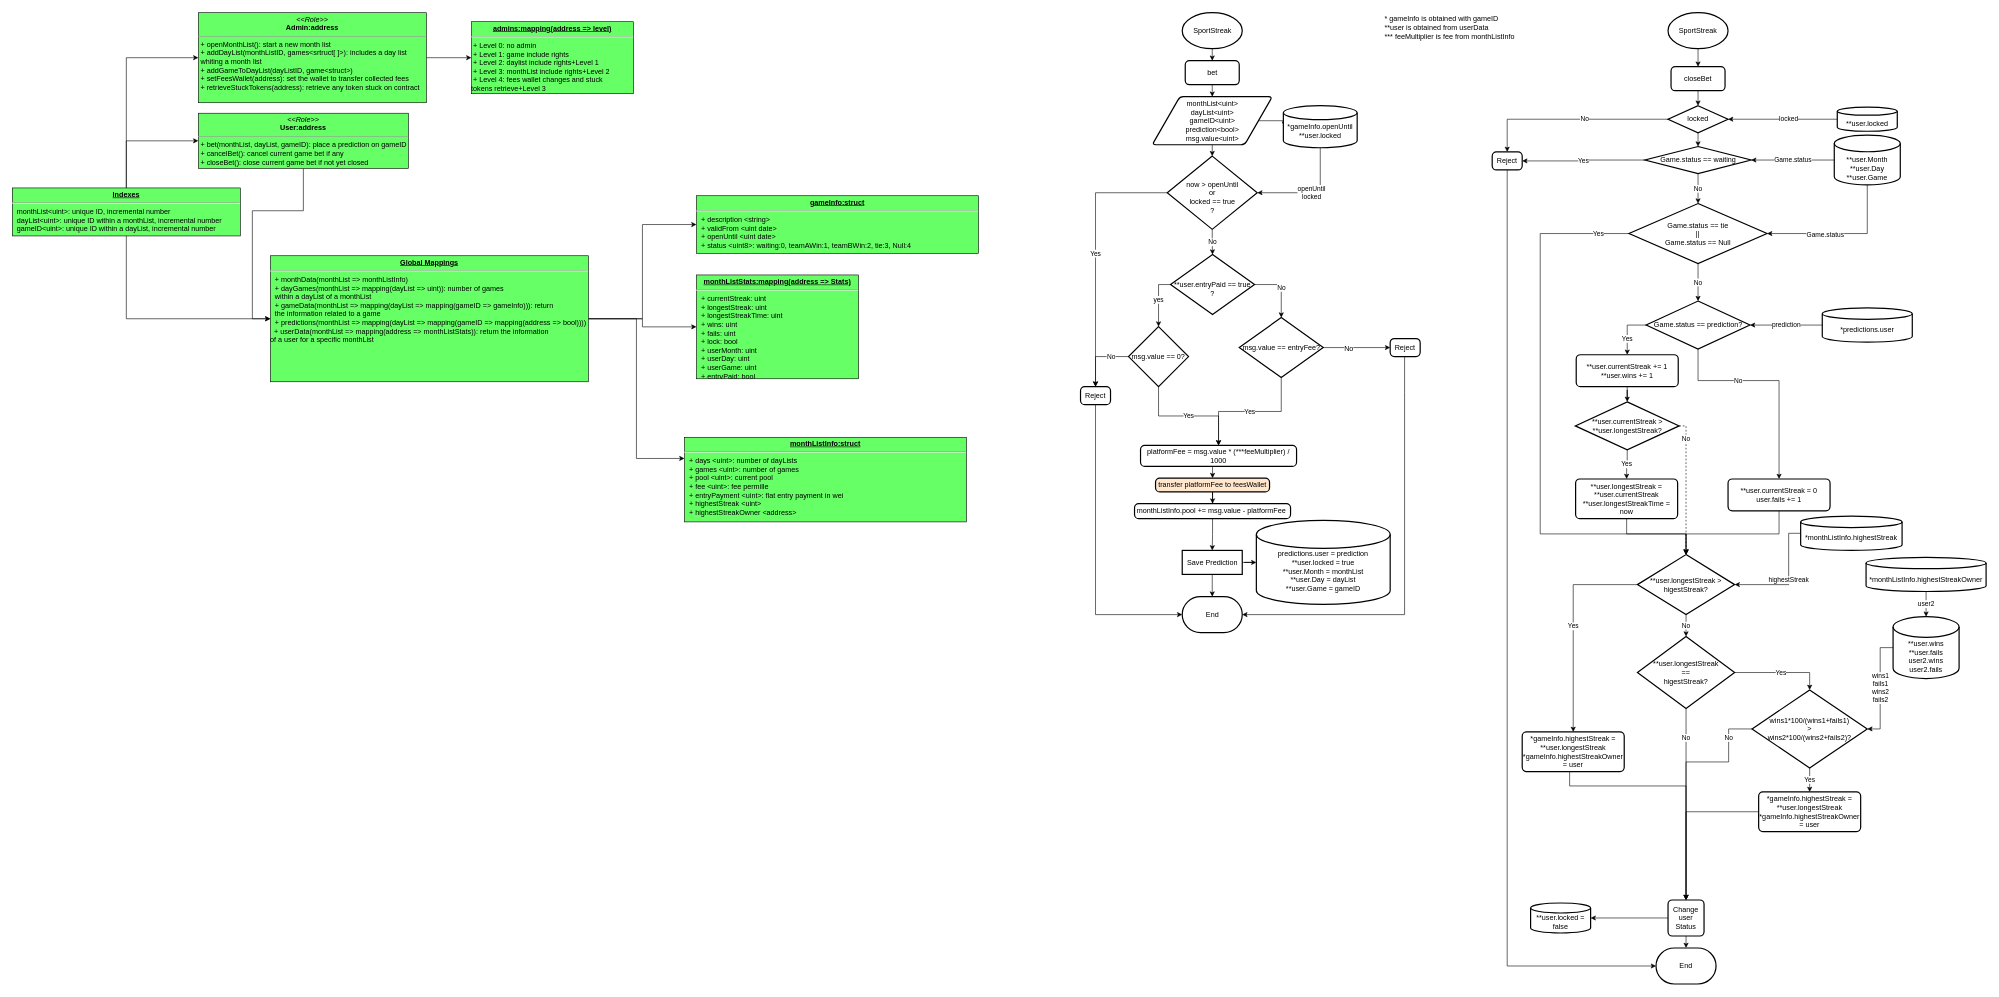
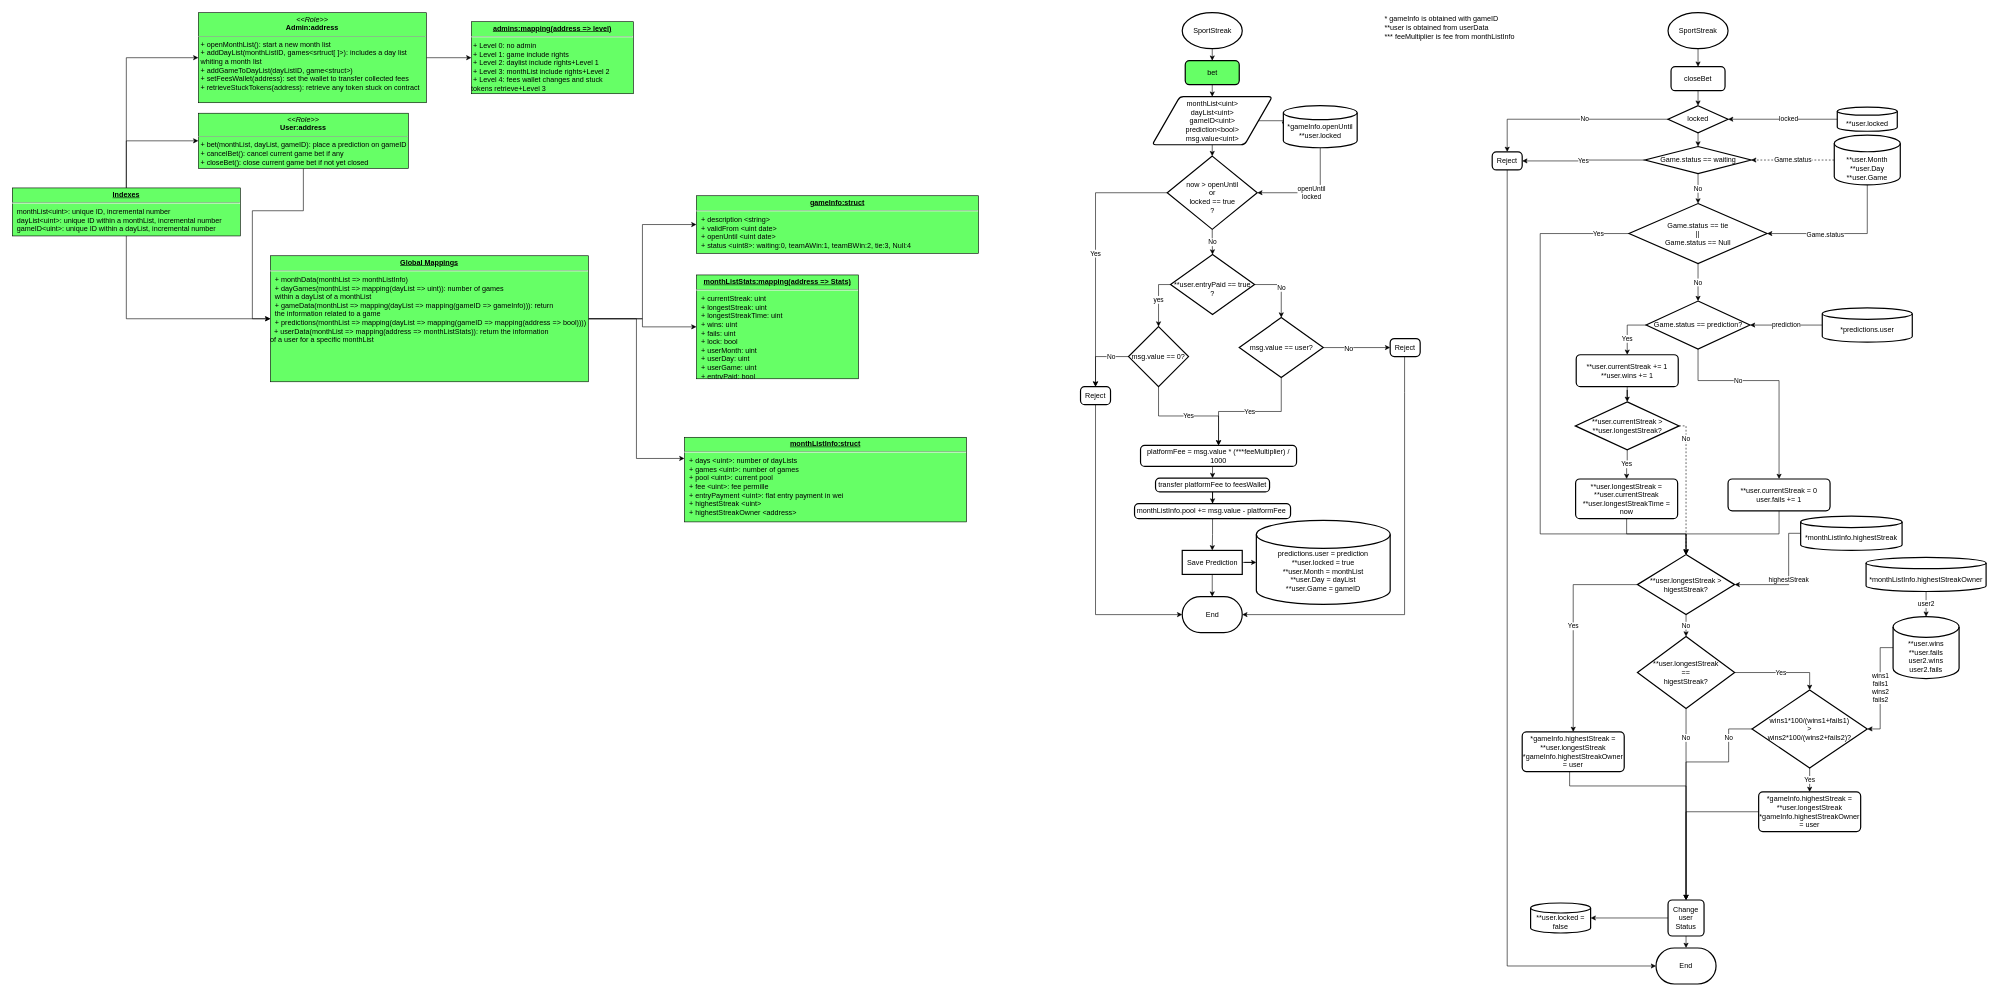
- <mxCell id="5" value="bet" style="rounded=1;whiteSpace=wrap;html=1;absoluteArcSize=1;arcSize=14;strokeWidth=2;" parent="1" vertex="1"><mxGeometry x="1974.5" y="100.5" width="90" height="40" as="geometry" /></mxCell>
+ <mxCell id="5" value="bet" style="rounded=1;whiteSpace=wrap;html=1;absoluteArcSize=1;arcSize=14;strokeWidth=2;fillColor=#66ff66;" parent="1" vertex="1"><mxGeometry x="1974.5" y="100.5" width="90" height="40" as="geometry" /></mxCell>
- <mxCell id="80" value="Game.status" style="edgeStyle=orthogonalEdgeStyle;rounded=0;orthogonalLoop=1;jettySize=auto;html=1;exitX=0;exitY=0.5;exitDx=0;exitDy=0;exitPerimeter=0;entryX=1;entryY=0.5;entryDx=0;entryDy=0;entryPerimeter=0;" parent="1" source="83" target="79" edge="1"><mxGeometry relative="1" as="geometry" /></mxCell>
+ <mxCell id="80" value="Game.status" style="edgeStyle=orthogonalEdgeStyle;rounded=0;orthogonalLoop=1;jettySize=auto;html=1;exitX=0;exitY=0.5;exitDx=0;exitDy=0;exitPerimeter=0;entryX=1;entryY=0.5;entryDx=0;entryDy=0;entryPerimeter=0;dashed=1;" parent="1" source="83" target="79" edge="1"><mxGeometry relative="1" as="geometry" /></mxCell>
- <mxCell id="9" value="msg.value == entryFee?" style="strokeWidth=2;html=1;shape=mxgraph.flowchart.decision;whiteSpace=wrap;" parent="1" vertex="1"><mxGeometry x="2064.5" y="528.5" width="140" height="100" as="geometry" /></mxCell>
+ <mxCell id="9" value="msg.value == user?" style="strokeWidth=2;html=1;shape=mxgraph.flowchart.decision;whiteSpace=wrap;" parent="1" vertex="1"><mxGeometry x="2064.5" y="528.5" width="140" height="100" as="geometry" /></mxCell>
- <mxCell id="68" value="transfer platformFee to feesWallet" style="rounded=1;whiteSpace=wrap;html=1;absoluteArcSize=1;arcSize=14;strokeWidth=2;fillColor=#ffe6cc;" parent="1" vertex="1"><mxGeometry x="1925" y="796" width="190" height="23" as="geometry" /></mxCell>
+ <mxCell id="68" value="transfer platformFee to feesWallet" style="rounded=1;whiteSpace=wrap;html=1;absoluteArcSize=1;arcSize=14;strokeWidth=2;" parent="1" vertex="1"><mxGeometry x="1925" y="796" width="190" height="23" as="geometry" /></mxCell>
